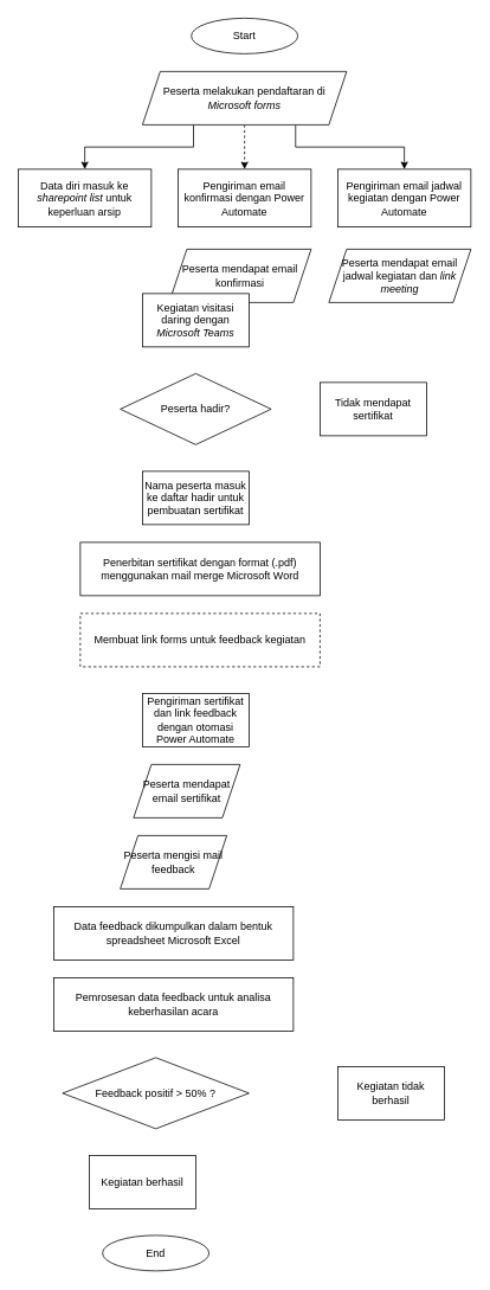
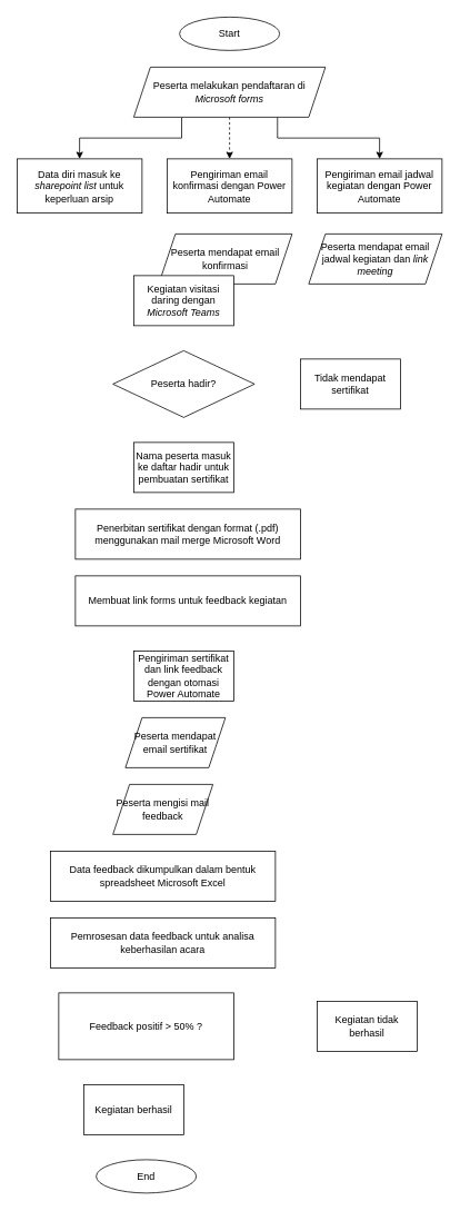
- <mxCell id="18" value="Membuat link forms untuk feedback kegiatan" style="rounded=0;whiteSpace=wrap;html=1;dashed=1;" vertex="1" parent="1"><mxGeometry x="90" y="690" width="270" height="60" as="geometry" /></mxCell>
+ <mxCell id="18" value="Membuat link forms untuk feedback kegiatan" style="rounded=0;whiteSpace=wrap;html=1;" vertex="1" parent="1"><mxGeometry x="90" y="690" width="270" height="60" as="geometry" /></mxCell>
- <mxCell id="23" value="Feedback positif &amp;gt; 50% ?" style="rhombus;whiteSpace=wrap;html=1;" vertex="1" parent="1"><mxGeometry x="70" y="1190" width="210" height="80" as="geometry" /></mxCell>
+ <mxCell id="23" value="Feedback positif &amp;gt; 50% ?" style="whiteSpace=wrap;html=1;rounded=0;" vertex="1" parent="1"><mxGeometry x="70" y="1190" width="210" height="80" as="geometry" /></mxCell>
